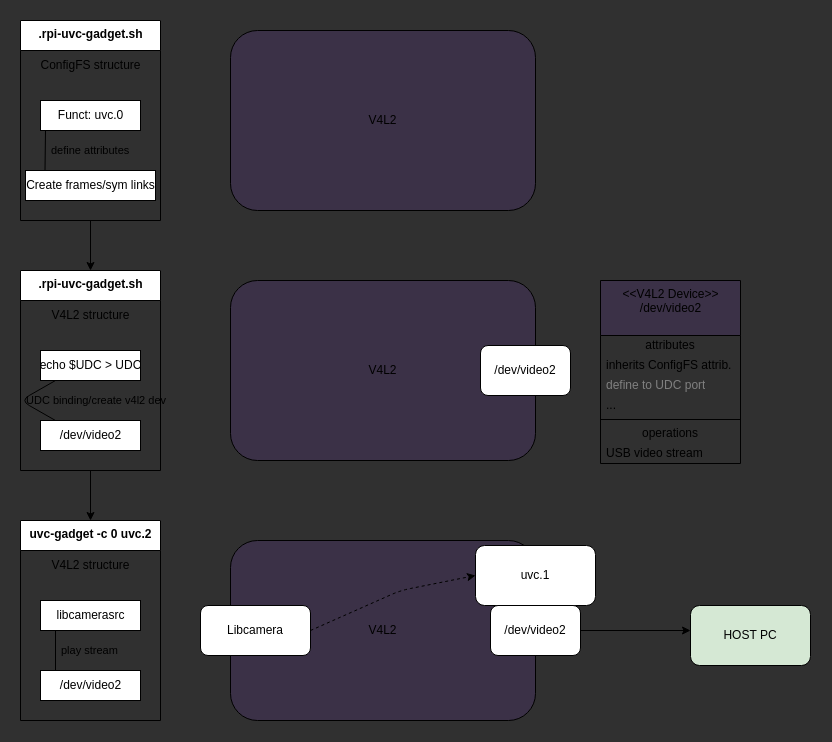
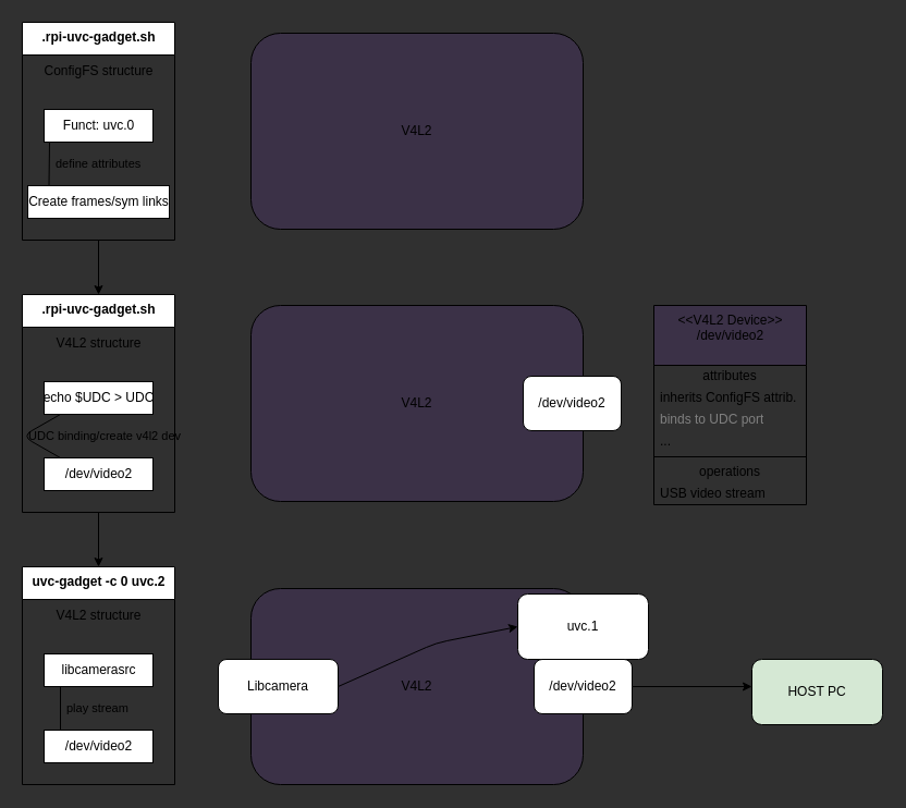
- <mxCell id="32" value="define to UDC port" style="text;html=1;strokeColor=none;fillColor=none;align=left;verticalAlign=middle;spacingLeft=4;spacingRight=4;overflow=hidden;rotatable=0;points=[[0,0.5],[1,0.5]];portConstraint=eastwest;fontColor=#808080;" vertex="1" parent="29"><mxGeometry y="95" width="140" height="20" as="geometry" /></mxCell>
+ <mxCell id="32" value="binds to UDC port" style="text;html=1;strokeColor=none;fillColor=none;align=left;verticalAlign=middle;spacingLeft=4;spacingRight=4;overflow=hidden;rotatable=0;points=[[0,0.5],[1,0.5]];portConstraint=eastwest;fontColor=#808080;" vertex="1" parent="29"><mxGeometry y="95" width="140" height="20" as="geometry" /></mxCell>
- <mxCell id="24" style="edgeStyle=none;html=1;exitX=1;exitY=0.5;exitDx=0;exitDy=0;entryX=0;entryY=0.5;entryDx=0;entryDy=0;dashed=1;" edge="1" parent="1" source="25" target="26"><mxGeometry relative="1" as="geometry"><mxPoint x="490" y="565" as="targetPoint" /><Array as="points"><mxPoint x="400" y="590" /></Array></mxGeometry></mxCell>
+ <mxCell id="24" style="edgeStyle=none;html=1;exitX=1;exitY=0.5;exitDx=0;exitDy=0;entryX=0;entryY=0.5;entryDx=0;entryDy=0;" edge="1" parent="1" source="25" target="26"><mxGeometry relative="1" as="geometry"><mxPoint x="490" y="565" as="targetPoint" /><Array as="points"><mxPoint x="400" y="590" /></Array></mxGeometry></mxCell>
